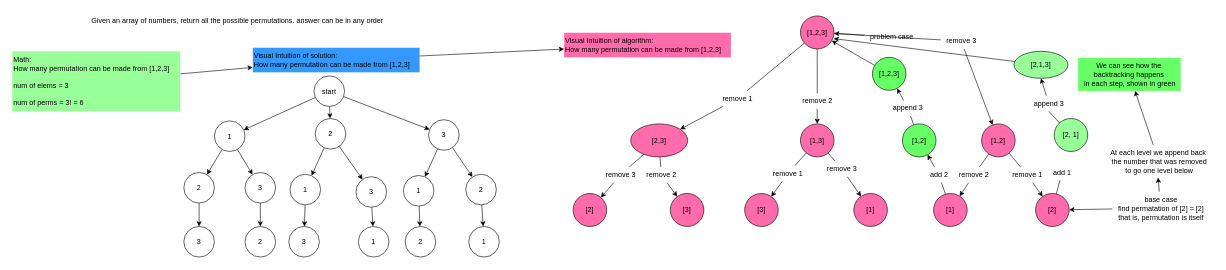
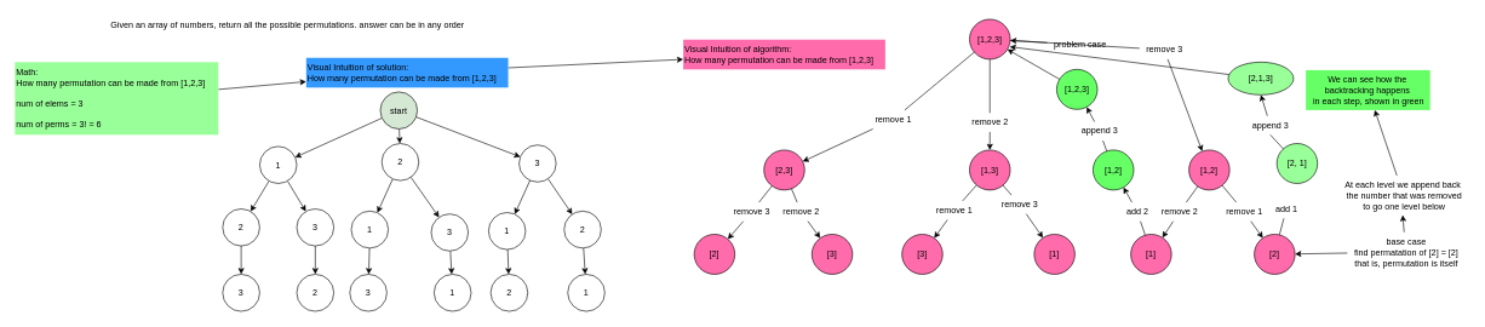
- <mxCell id="10" value="start" style="ellipse;whiteSpace=wrap;html=1;" parent="1" vertex="1"><mxGeometry x="523" y="126" width="51" height="51" as="geometry" /></mxCell>
+ <mxCell id="10" value="start" style="ellipse;whiteSpace=wrap;html=1;fillColor=#d5e8d4;" parent="1" vertex="1"><mxGeometry x="523" y="126" width="51" height="51" as="geometry" /></mxCell>
- <mxCell id="45" value="[2,3]" style="ellipse;whiteSpace=wrap;html=1;fillColor=#FF6BAB;" parent="1" vertex="1"><mxGeometry x="1051" y="206" width="95" height="55" as="geometry" /></mxCell>
+ <mxCell id="45" value="[2,3]" style="ellipse;whiteSpace=wrap;html=1;fillColor=#FF6BAB;" parent="1" vertex="1"><mxGeometry x="1051" y="206" width="56" height="55" as="geometry" /></mxCell>
